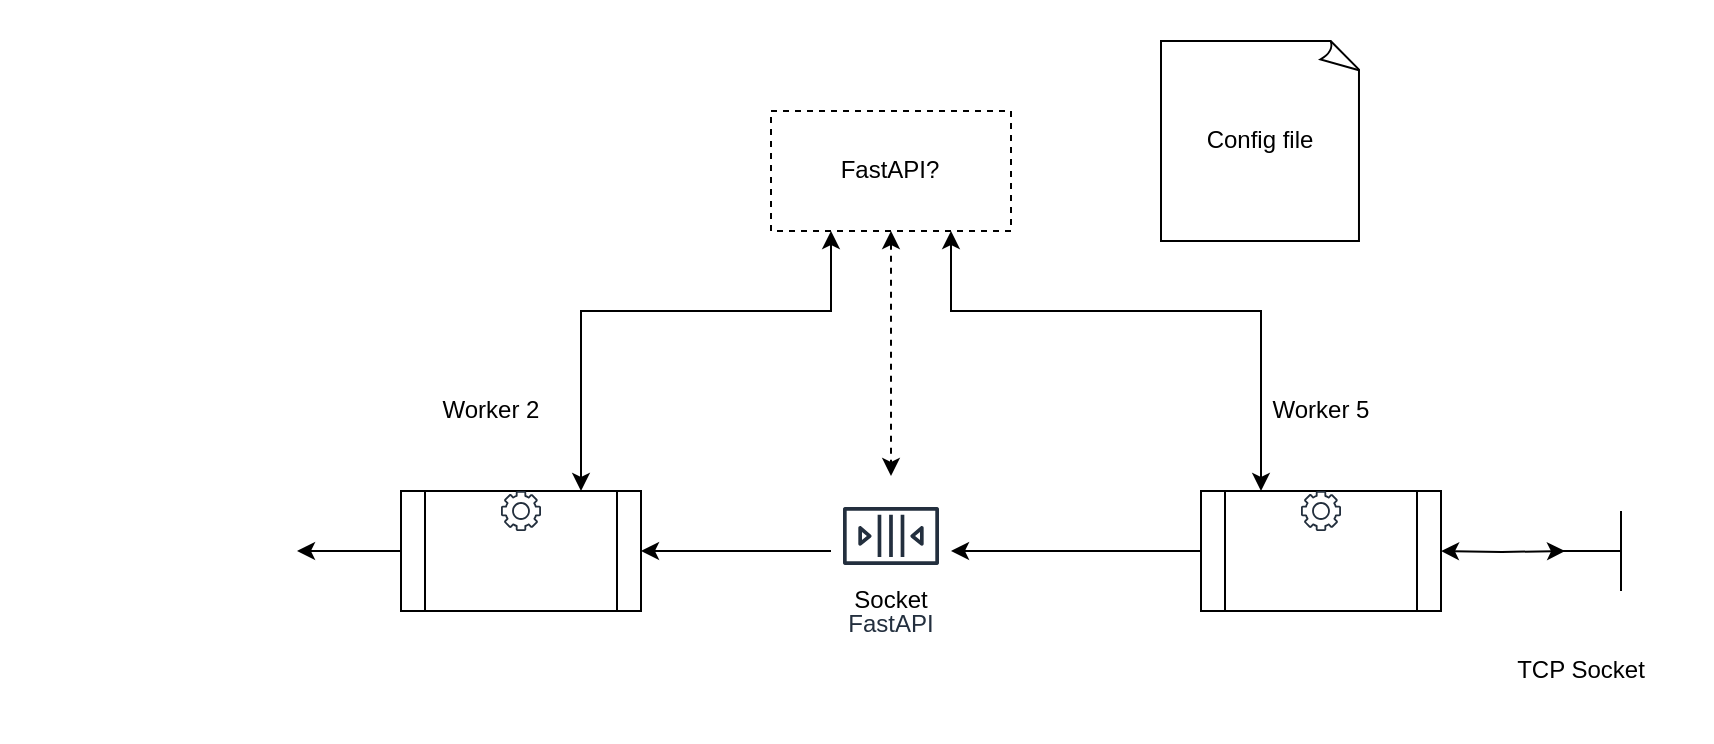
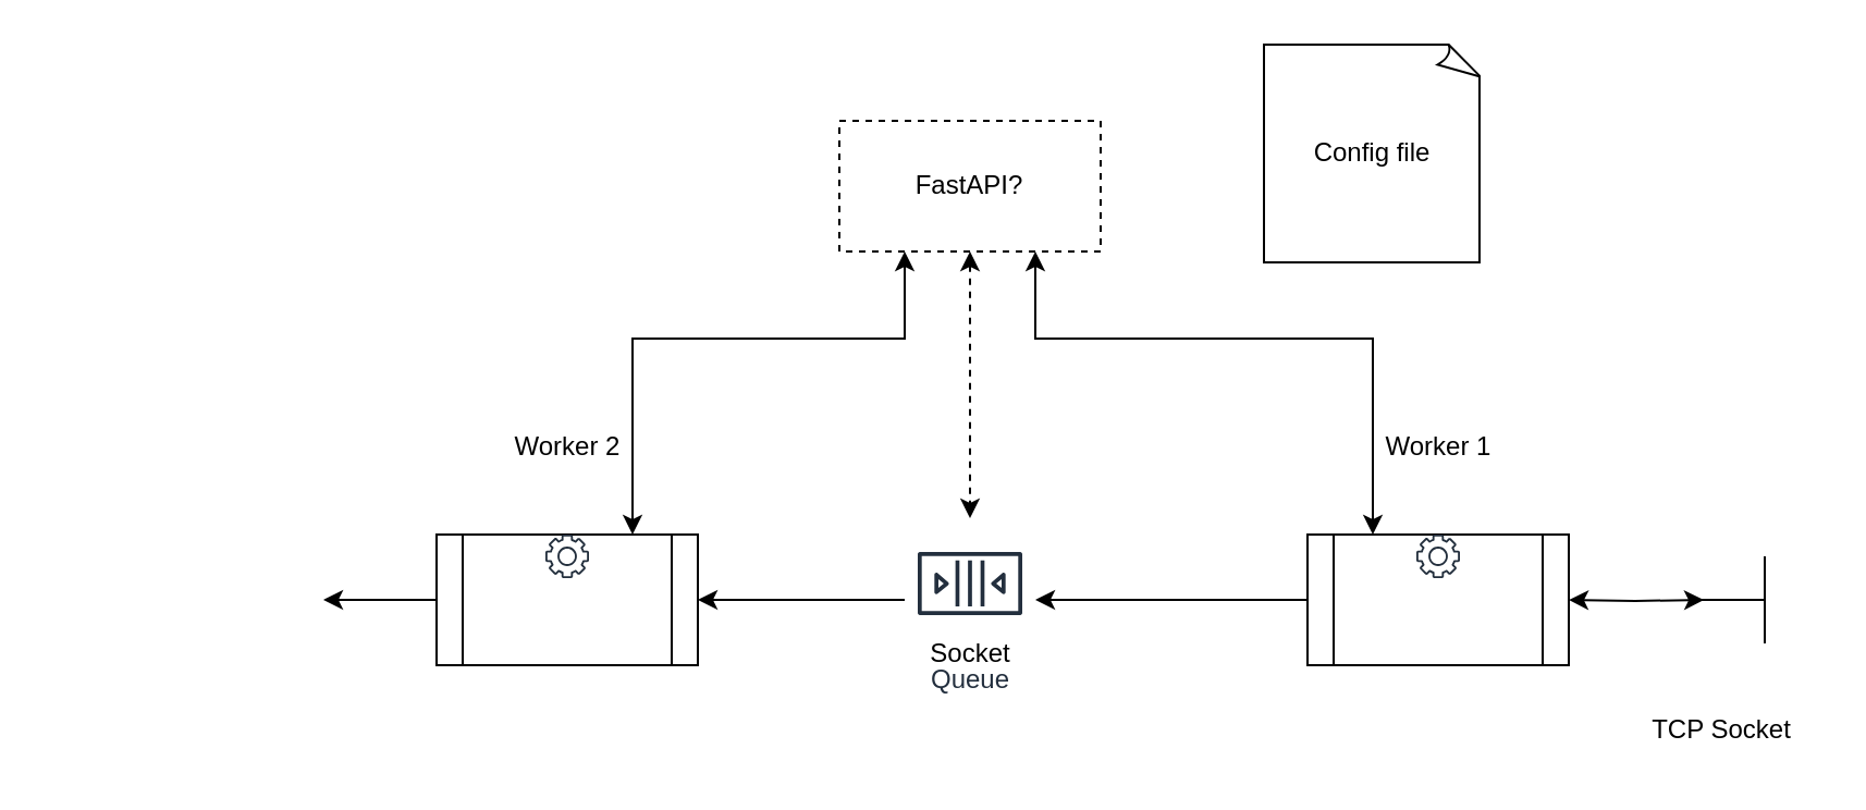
- <mxCell id="15" value="&lt;div&gt;Worker 2&lt;/div&gt;" style="text;html=1;align=center;verticalAlign=middle;resizable=0;points=[];autosize=1;strokeColor=none;fillColor=none;" vertex="1" parent="1"><mxGeometry x="210" y="190" width="70" height="30" as="geometry" /></mxCell>
+ <mxCell id="15" value="&lt;div&gt;Worker 2&lt;/div&gt;" style="text;html=1;align=center;verticalAlign=middle;resizable=0;points=[];autosize=1;strokeColor=none;fillColor=none;" vertex="1" parent="1"><mxGeometry x="225" y="190" width="70" height="30" as="geometry" /></mxCell>
- <mxCell id="14" value="&lt;div&gt;Worker 5&lt;/div&gt;" style="text;html=1;align=center;verticalAlign=middle;resizable=0;points=[];autosize=1;strokeColor=none;fillColor=none;" vertex="1" parent="1"><mxGeometry x="625" y="190" width="70" height="30" as="geometry" /></mxCell>
+ <mxCell id="14" value="&lt;div&gt;Worker 1&lt;/div&gt;" style="text;html=1;align=center;verticalAlign=middle;resizable=0;points=[];autosize=1;strokeColor=none;fillColor=none;" vertex="1" parent="1"><mxGeometry x="625" y="190" width="70" height="30" as="geometry" /></mxCell>
- <mxCell id="7" value="FastAPI" style="sketch=0;outlineConnect=0;fontColor=#232F3E;gradientColor=none;strokeColor=#232F3E;fillColor=#ffffff;dashed=0;verticalLabelPosition=bottom;verticalAlign=top;align=center;html=1;fontSize=12;fontStyle=0;aspect=fixed;shape=mxgraph.aws4.resourceIcon;resIcon=mxgraph.aws4.queue;" parent="1" vertex="1"><mxGeometry x="415" y="237.5" width="60" height="60" as="geometry" /></mxCell>
+ <mxCell id="7" value="Queue" style="sketch=0;outlineConnect=0;fontColor=#232F3E;gradientColor=none;strokeColor=#232F3E;fillColor=#ffffff;dashed=0;verticalLabelPosition=bottom;verticalAlign=top;align=center;html=1;fontSize=12;fontStyle=0;aspect=fixed;shape=mxgraph.aws4.resourceIcon;resIcon=mxgraph.aws4.queue;" parent="1" vertex="1"><mxGeometry x="415" y="237.5" width="60" height="60" as="geometry" /></mxCell>
